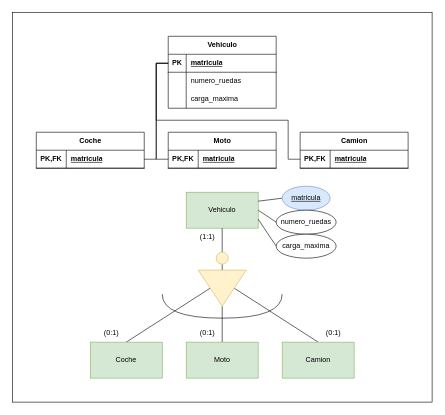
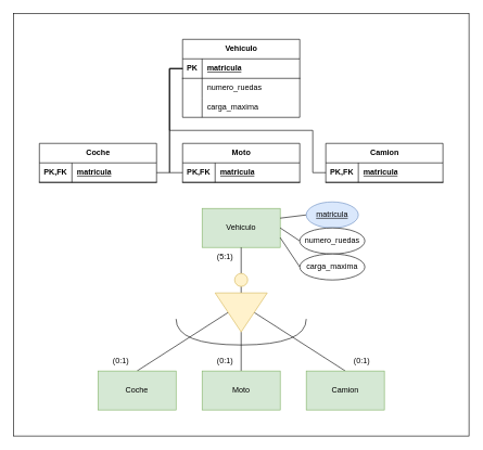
- <mxCell id="47" value="(1:1)" style="text;html=1;align=center;verticalAlign=middle;resizable=0;points=[];autosize=1;strokeColor=none;fillColor=none;" vertex="1" parent="2"><mxGeometry x="300" y="360" width="50" height="30" as="geometry" /></mxCell>
+ <mxCell id="47" value="(5:1)" style="text;html=1;align=center;verticalAlign=middle;resizable=0;points=[];autosize=1;strokeColor=none;fillColor=none;" vertex="1" parent="2"><mxGeometry x="300" y="360" width="50" height="30" as="geometry" /></mxCell>
